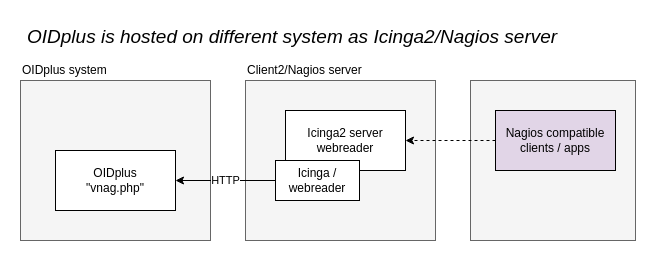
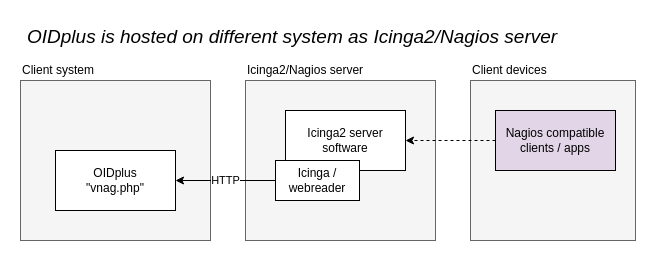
- <mxCell id="12" value="OIDplus system" style="text;html=1;strokeColor=none;fillColor=none;align=left;verticalAlign=middle;whiteSpace=wrap;rounded=0;" vertex="1" parent="1"><mxGeometry x="20" y="60" width="160" height="20" as="geometry" /></mxCell>
+ <mxCell id="12" value="Client system" style="text;html=1;strokeColor=none;fillColor=none;align=left;verticalAlign=middle;whiteSpace=wrap;rounded=0;" vertex="1" parent="1"><mxGeometry x="20" y="60" width="160" height="20" as="geometry" /></mxCell>
- <mxCell id="11" value="Client2/Nagios server" style="text;html=1;strokeColor=none;fillColor=none;align=left;verticalAlign=middle;whiteSpace=wrap;rounded=0;" vertex="1" parent="1"><mxGeometry x="245" y="60" width="160" height="20" as="geometry" /></mxCell>
+ <mxCell id="11" value="Icinga2/Nagios server" style="text;html=1;strokeColor=none;fillColor=none;align=left;verticalAlign=middle;whiteSpace=wrap;rounded=0;" vertex="1" parent="1"><mxGeometry x="245" y="60" width="160" height="20" as="geometry" /></mxCell>
+ <mxCell id="13" value="Client devices" style="text;html=1;strokeColor=none;fillColor=none;align=left;verticalAlign=middle;whiteSpace=wrap;rounded=0;" vertex="1" parent="1"><mxGeometry x="470" y="60" width="160" height="20" as="geometry" /></mxCell>
- <mxCell id="6" value="&lt;div&gt;Icinga2 server&lt;/div&gt;&lt;div&gt;webreader&lt;br&gt;&lt;/div&gt;" style="rounded=0;whiteSpace=wrap;html=1;" vertex="1" parent="1"><mxGeometry x="285" y="110" width="120" height="60" as="geometry" /></mxCell>
+ <mxCell id="6" value="&lt;div&gt;Icinga2 server&lt;/div&gt;&lt;div&gt;software&lt;br&gt;&lt;/div&gt;" style="rounded=0;whiteSpace=wrap;html=1;" vertex="1" parent="1"><mxGeometry x="285" y="110" width="120" height="60" as="geometry" /></mxCell>
